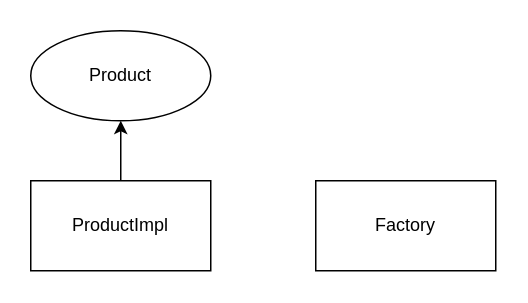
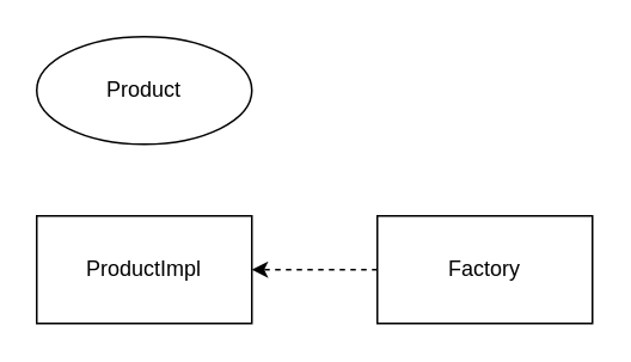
- <mxCell id="3" style="edgeStyle=orthogonalEdgeStyle;rounded=0;orthogonalLoop=1;jettySize=auto;html=1;exitX=0.5;exitY=0;exitDx=0;exitDy=0;" edge="1" parent="1" source="4" target="2"><mxGeometry relative="1" as="geometry" /></mxCell>
+ <mxCell id="5" style="edgeStyle=orthogonalEdgeStyle;rounded=0;orthogonalLoop=1;jettySize=auto;html=1;exitX=0;exitY=0.5;exitDx=0;exitDy=0;entryX=1;entryY=0.5;entryDx=0;entryDy=0;dashed=1;" edge="1" parent="1" source="6" target="4"><mxGeometry relative="1" as="geometry" /></mxCell>
